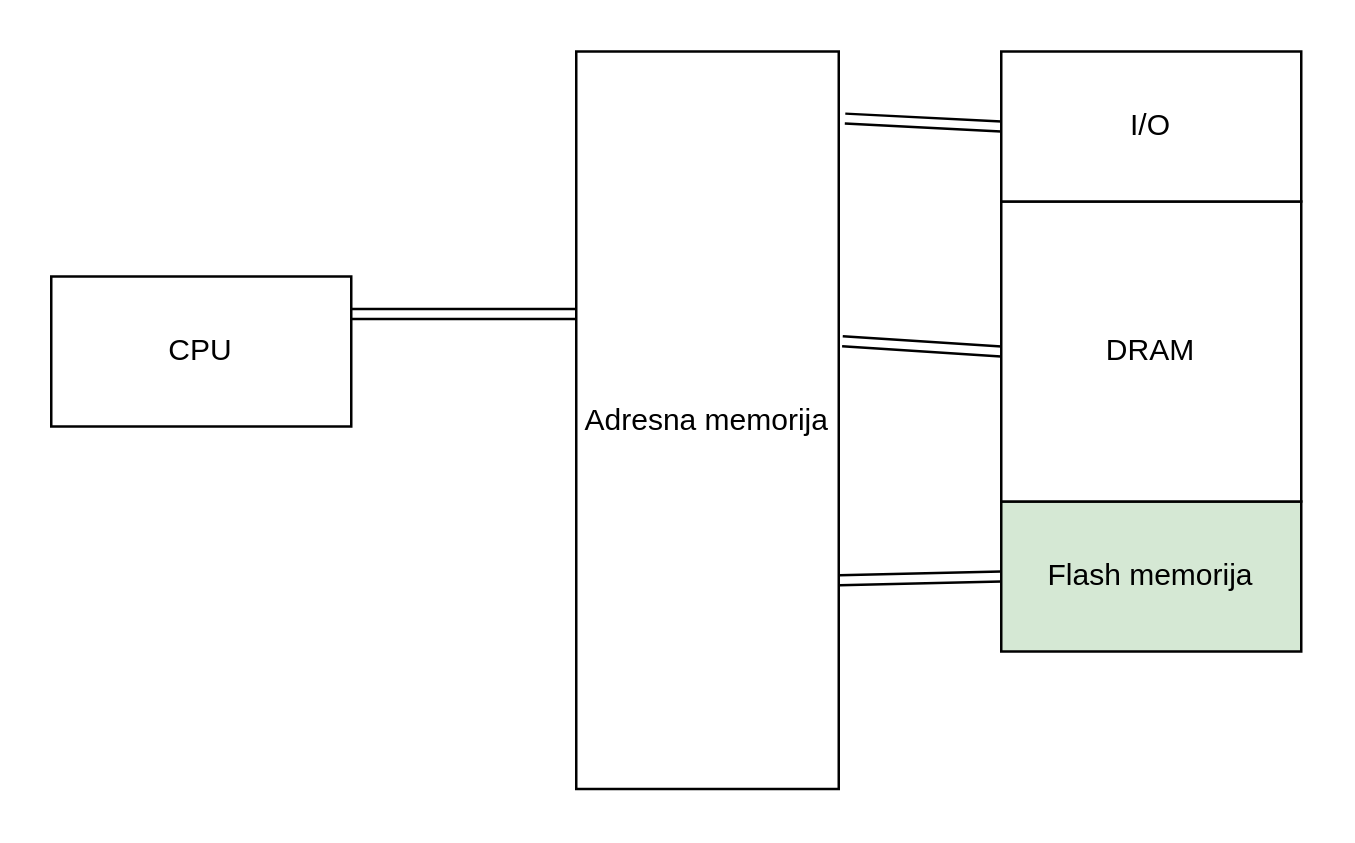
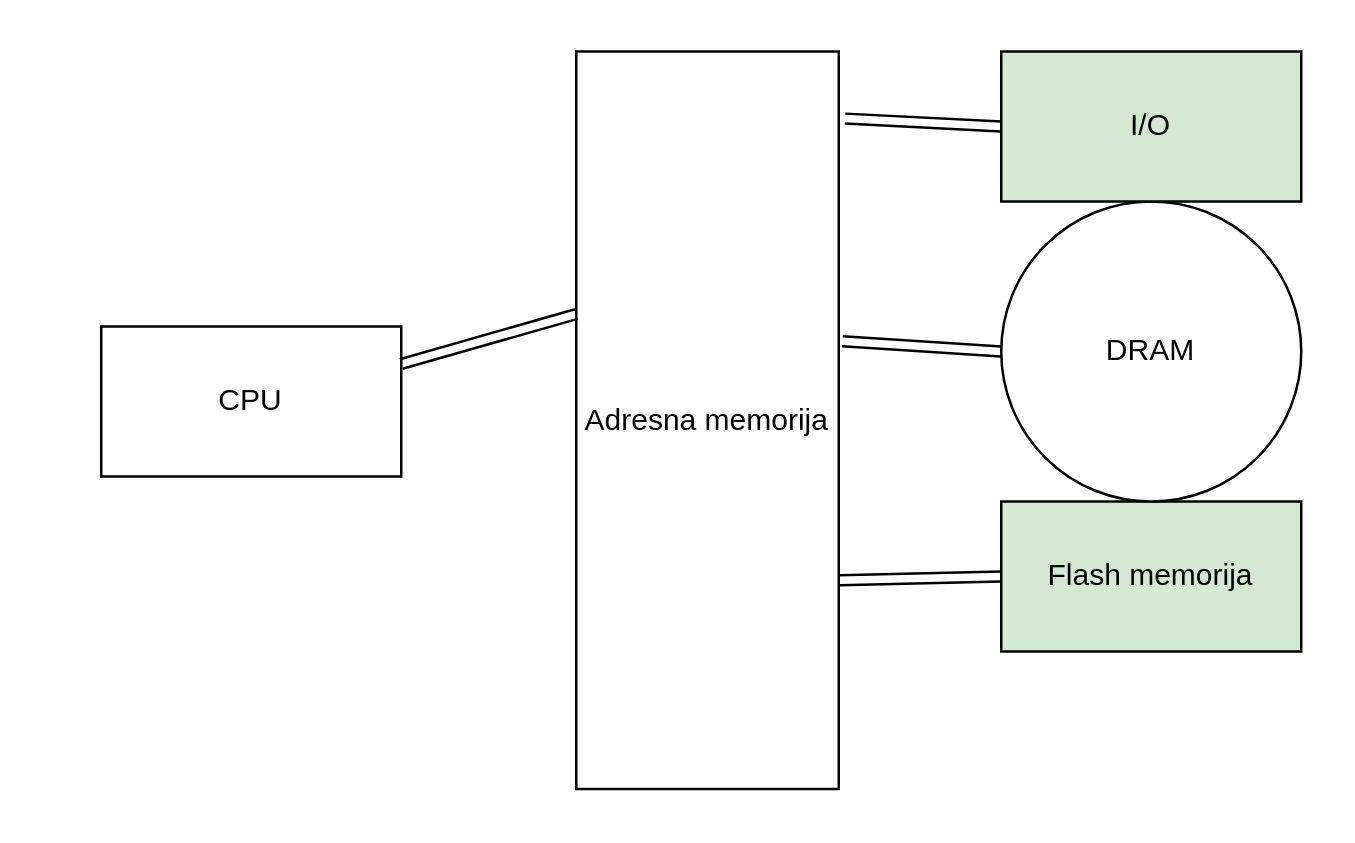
- <mxCell id="5" value="I/O" style="rounded=0;whiteSpace=wrap;html=1;" parent="1" vertex="1"><mxGeometry x="400" y="20" width="120" height="60" as="geometry" /></mxCell>
+ <mxCell id="5" value="I/O" style="rounded=0;whiteSpace=wrap;html=1;fillColor=#d5e8d4;" parent="1" vertex="1"><mxGeometry x="400" y="20" width="120" height="60" as="geometry" /></mxCell>
- <mxCell id="2" value="CPU" style="rounded=0;whiteSpace=wrap;html=1;" parent="1" vertex="1"><mxGeometry y="110" width="120" height="60" as="geometry" x="20" /></mxCell>
+ <mxCell id="2" value="CPU" style="rounded=0;whiteSpace=wrap;html=1;" parent="1" vertex="1"><mxGeometry x="40" y="130" width="120" height="60" as="geometry" /></mxCell>
- <mxCell id="4" value="DRAM" style="rounded=0;whiteSpace=wrap;html=1;" parent="1" vertex="1"><mxGeometry x="400" y="80" width="120" height="120" as="geometry" /></mxCell>
+ <mxCell id="4" value="DRAM" style="ellipse;whiteSpace=wrap;html=1;" parent="1" vertex="1"><mxGeometry x="400" y="80" width="120" height="120" as="geometry" /></mxCell>
